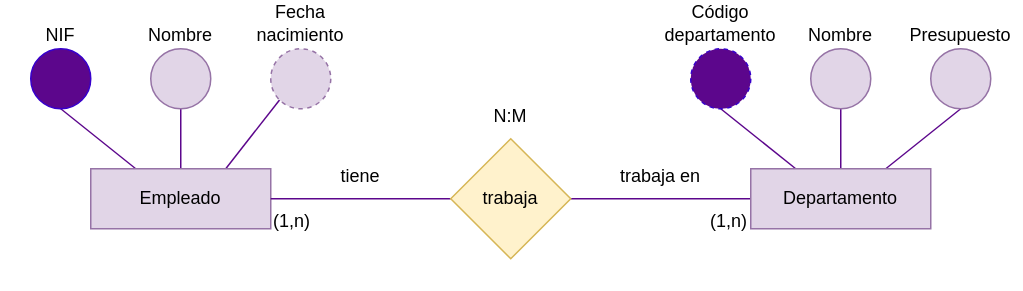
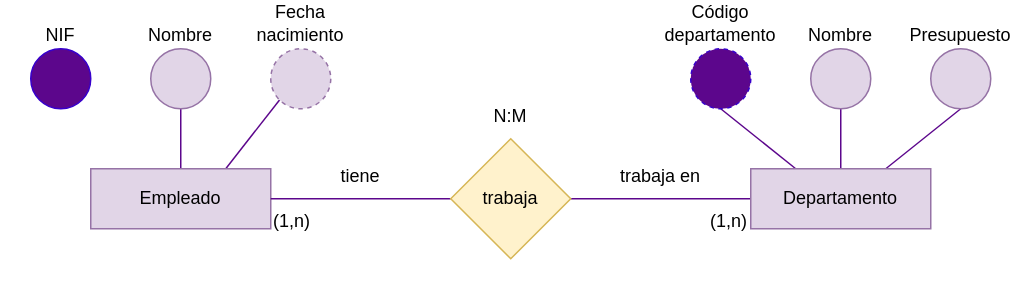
- <mxCell id="7" style="edgeStyle=none;html=1;exitX=0.25;exitY=0;exitDx=0;exitDy=0;entryX=0.5;entryY=1;entryDx=0;entryDy=0;strokeColor=#5C068C;endArrow=none;endFill=0;" parent="1" source="16" target="10" edge="1"><mxGeometry relative="1" as="geometry"><mxPoint x="90" y="100" as="sourcePoint" /></mxGeometry></mxCell>
